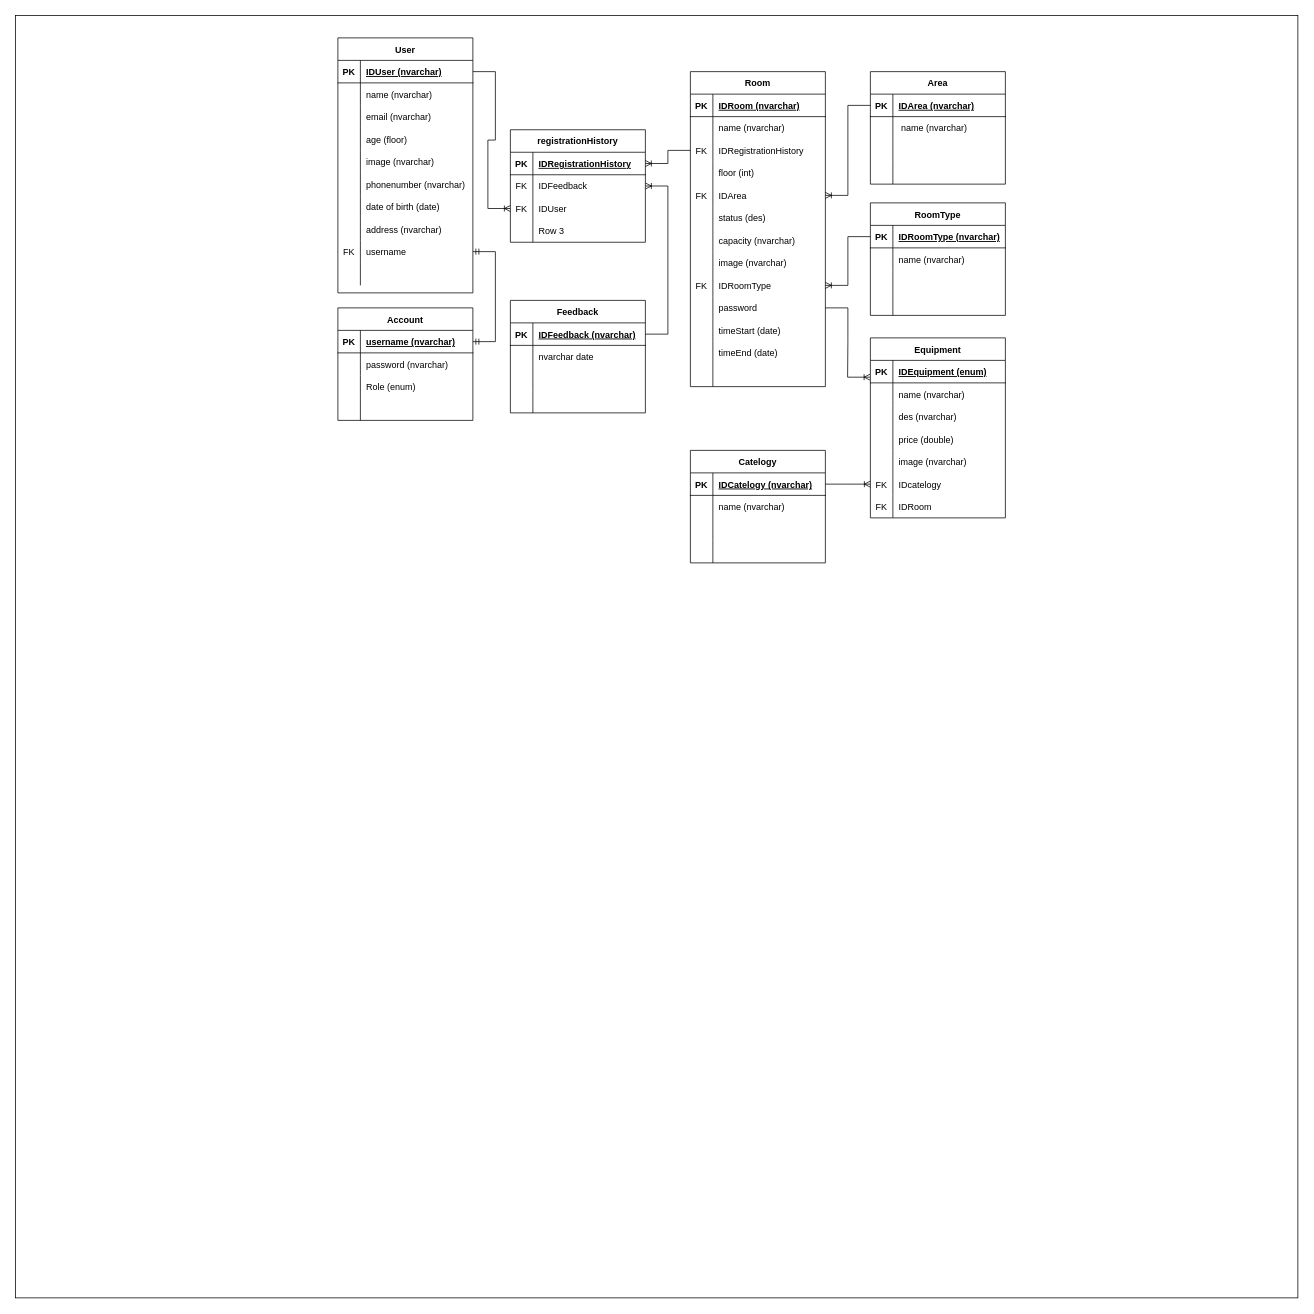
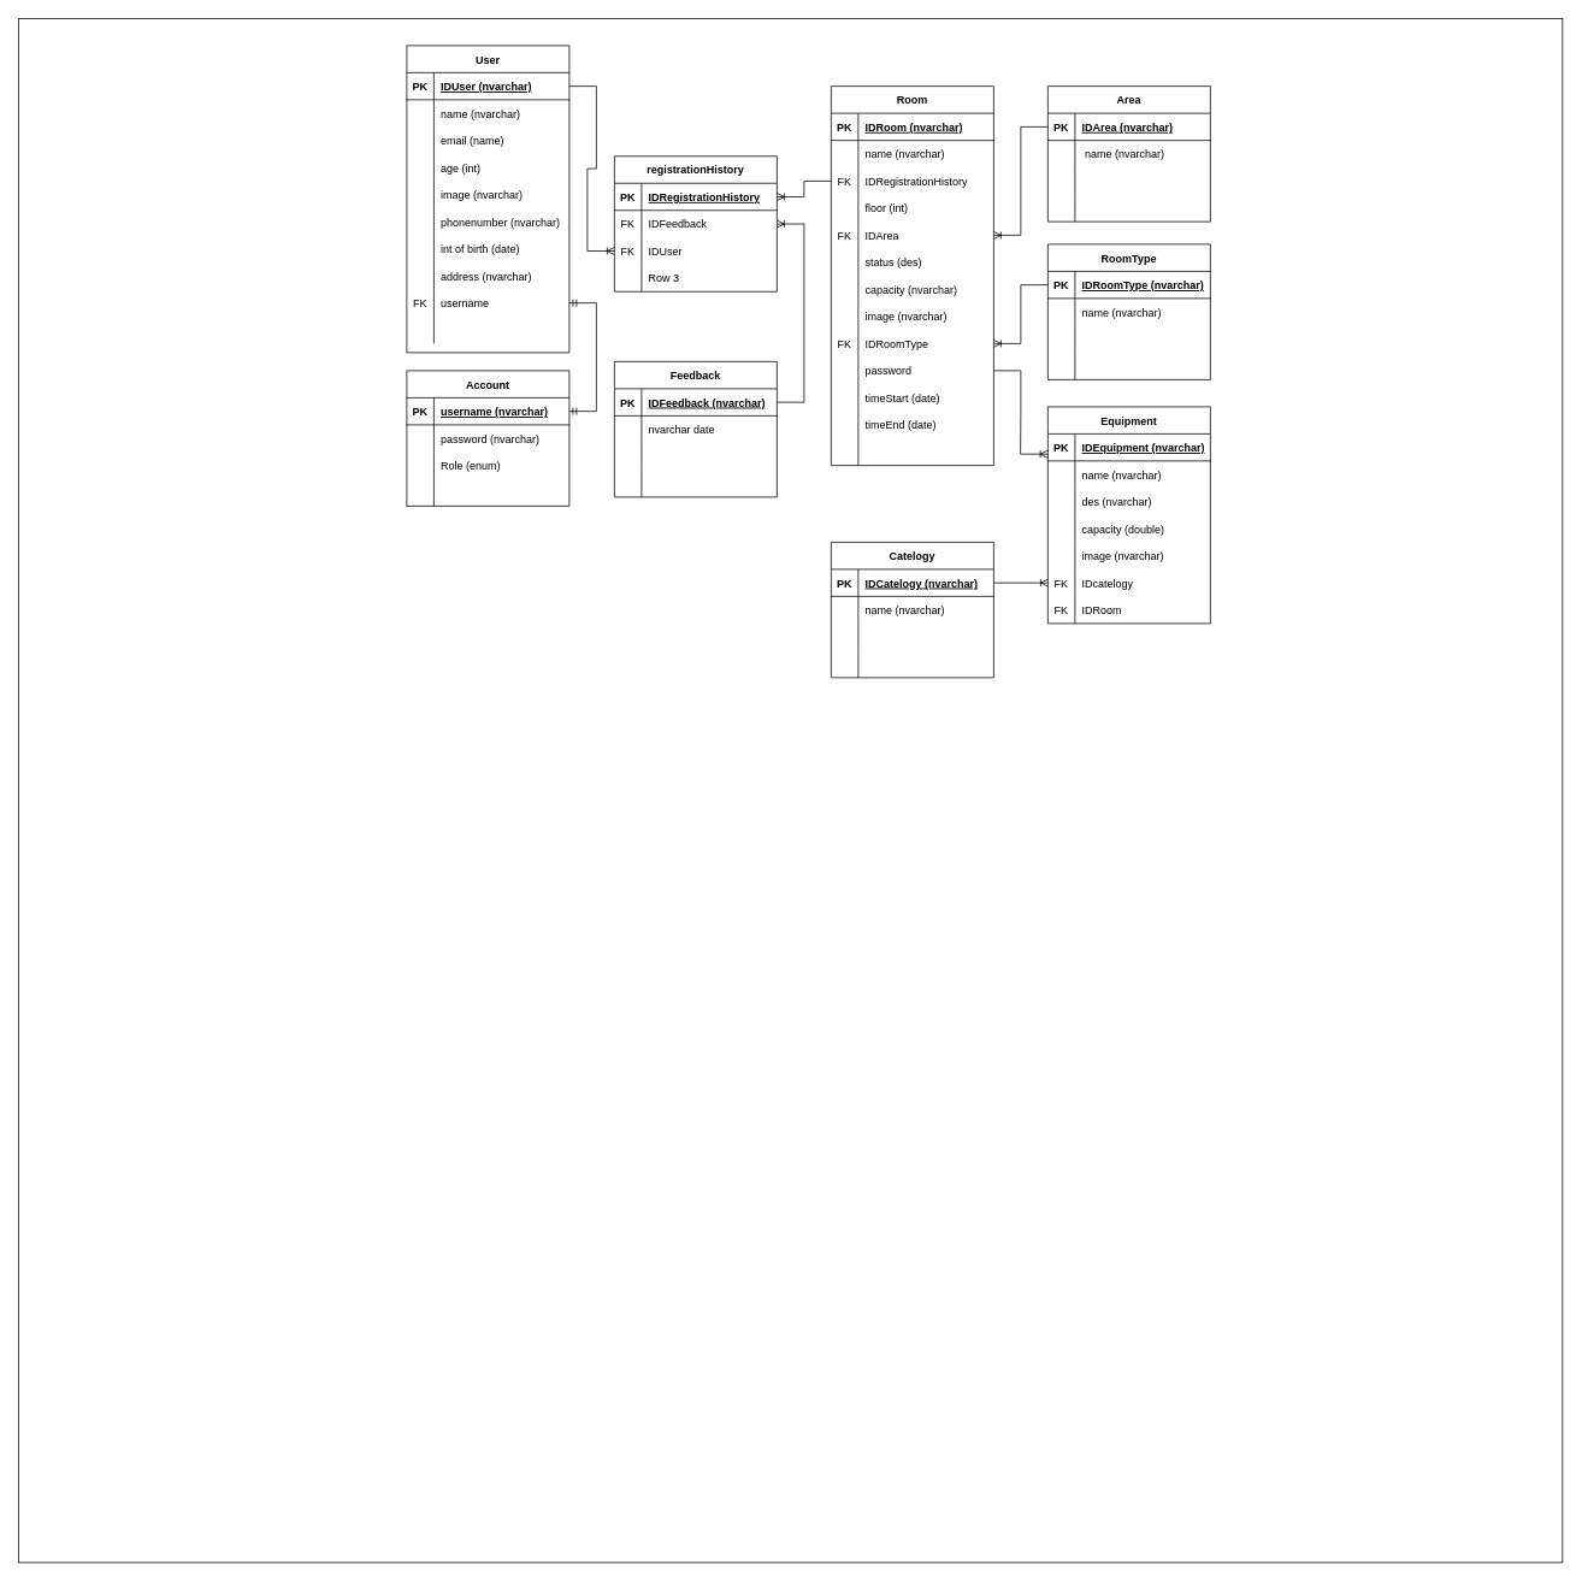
- <mxCell id="25" value="email (nvarchar)" style="shape=partialRectangle;connectable=0;fillColor=none;top=0;left=0;bottom=0;right=0;align=left;spacingLeft=6;overflow=hidden;" parent="23" vertex="1"><mxGeometry x="30" width="150" height="30" as="geometry"><mxRectangle width="150" height="30" as="alternateBounds" /></mxGeometry></mxCell>
+ <mxCell id="25" value="email (name)" style="shape=partialRectangle;connectable=0;fillColor=none;top=0;left=0;bottom=0;right=0;align=left;spacingLeft=6;overflow=hidden;" parent="23" vertex="1"><mxGeometry x="30" width="150" height="30" as="geometry"><mxRectangle width="150" height="30" as="alternateBounds" /></mxGeometry></mxCell>
- <mxCell id="28" value="age (floor)" style="shape=partialRectangle;connectable=0;fillColor=none;top=0;left=0;bottom=0;right=0;align=left;spacingLeft=6;overflow=hidden;" parent="26" vertex="1"><mxGeometry x="30" width="150" height="30" as="geometry"><mxRectangle width="150" height="30" as="alternateBounds" /></mxGeometry></mxCell>
+ <mxCell id="28" value="age (int)" style="shape=partialRectangle;connectable=0;fillColor=none;top=0;left=0;bottom=0;right=0;align=left;spacingLeft=6;overflow=hidden;" parent="26" vertex="1"><mxGeometry x="30" width="150" height="30" as="geometry"><mxRectangle width="150" height="30" as="alternateBounds" /></mxGeometry></mxCell>
- <mxCell id="37" value="date of birth (date)" style="shape=partialRectangle;connectable=0;fillColor=none;top=0;left=0;bottom=0;right=0;align=left;spacingLeft=6;overflow=hidden;" parent="35" vertex="1"><mxGeometry x="30" width="150" height="30" as="geometry"><mxRectangle width="150" height="30" as="alternateBounds" /></mxGeometry></mxCell>
+ <mxCell id="37" value="int of birth (date)" style="shape=partialRectangle;connectable=0;fillColor=none;top=0;left=0;bottom=0;right=0;align=left;spacingLeft=6;overflow=hidden;" parent="35" vertex="1"><mxGeometry x="30" width="150" height="30" as="geometry"><mxRectangle width="150" height="30" as="alternateBounds" /></mxGeometry></mxCell>
- <mxCell id="119" value="IDEquipment (enum)" style="shape=partialRectangle;connectable=0;fillColor=none;top=0;left=0;bottom=0;right=0;align=left;spacingLeft=6;fontStyle=5;overflow=hidden;" parent="117" vertex="1"><mxGeometry x="30" width="150" height="30" as="geometry"><mxRectangle width="150" height="30" as="alternateBounds" /></mxGeometry></mxCell>
+ <mxCell id="119" value="IDEquipment (nvarchar)" style="shape=partialRectangle;connectable=0;fillColor=none;top=0;left=0;bottom=0;right=0;align=left;spacingLeft=6;fontStyle=5;overflow=hidden;" parent="117" vertex="1"><mxGeometry x="30" width="150" height="30" as="geometry"><mxRectangle width="150" height="30" as="alternateBounds" /></mxGeometry></mxCell>
- <mxCell id="128" value="price (double)" style="shape=partialRectangle;connectable=0;fillColor=none;top=0;left=0;bottom=0;right=0;align=left;spacingLeft=6;overflow=hidden;" parent="126" vertex="1"><mxGeometry x="30" width="150" height="30" as="geometry"><mxRectangle width="150" height="30" as="alternateBounds" /></mxGeometry></mxCell>
+ <mxCell id="128" value="capacity (double)" style="shape=partialRectangle;connectable=0;fillColor=none;top=0;left=0;bottom=0;right=0;align=left;spacingLeft=6;overflow=hidden;" parent="126" vertex="1"><mxGeometry x="30" width="150" height="30" as="geometry"><mxRectangle width="150" height="30" as="alternateBounds" /></mxGeometry></mxCell>
